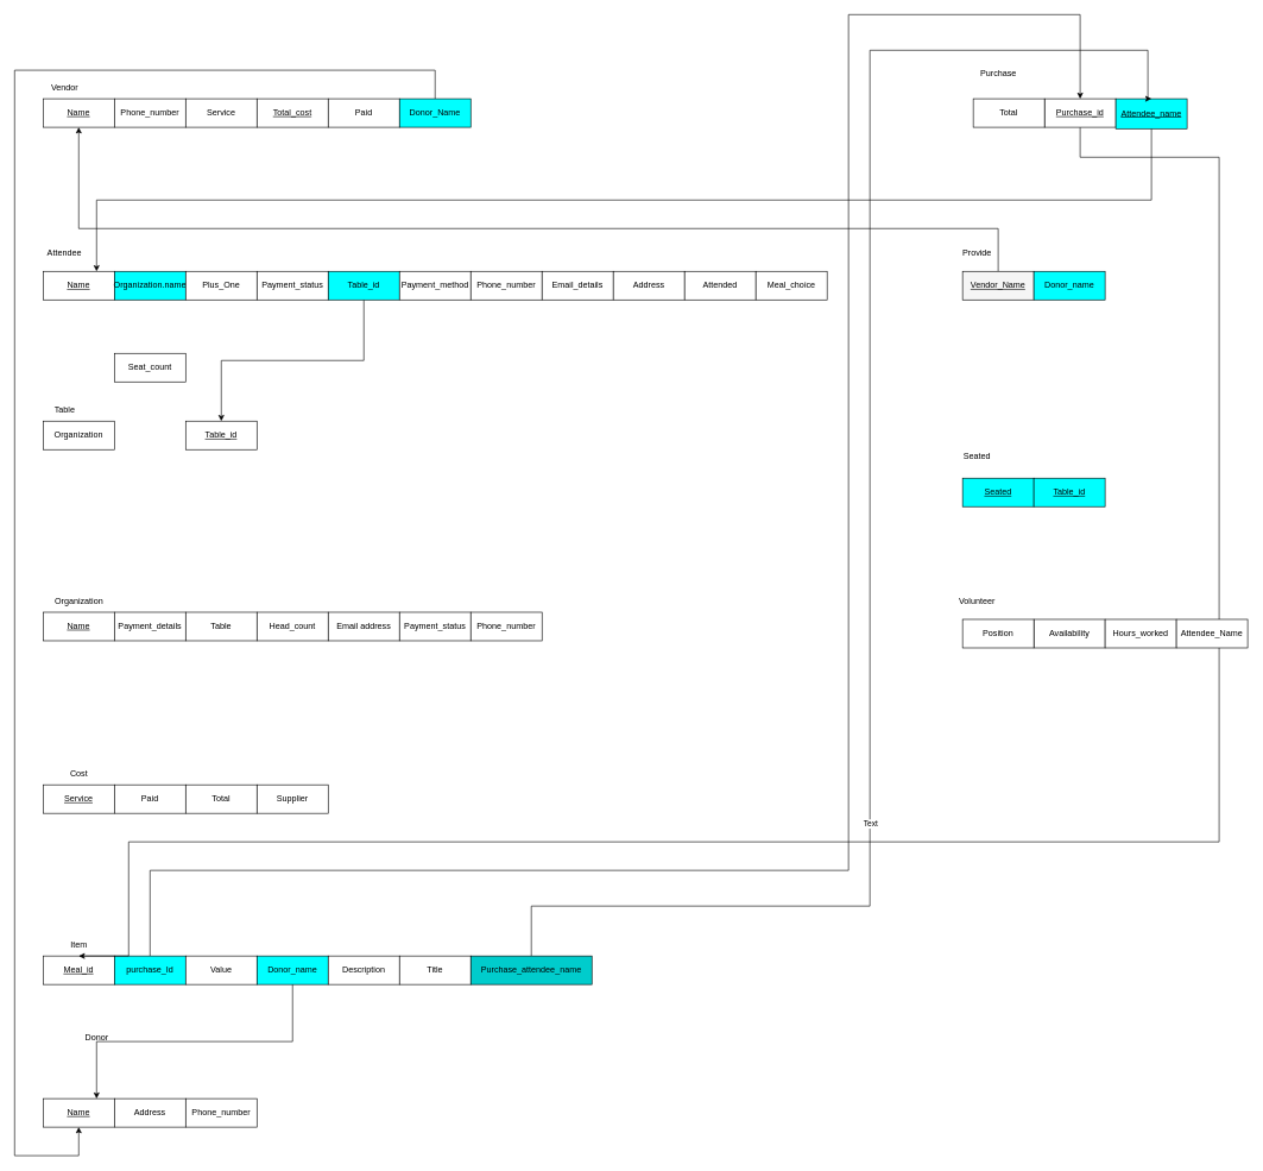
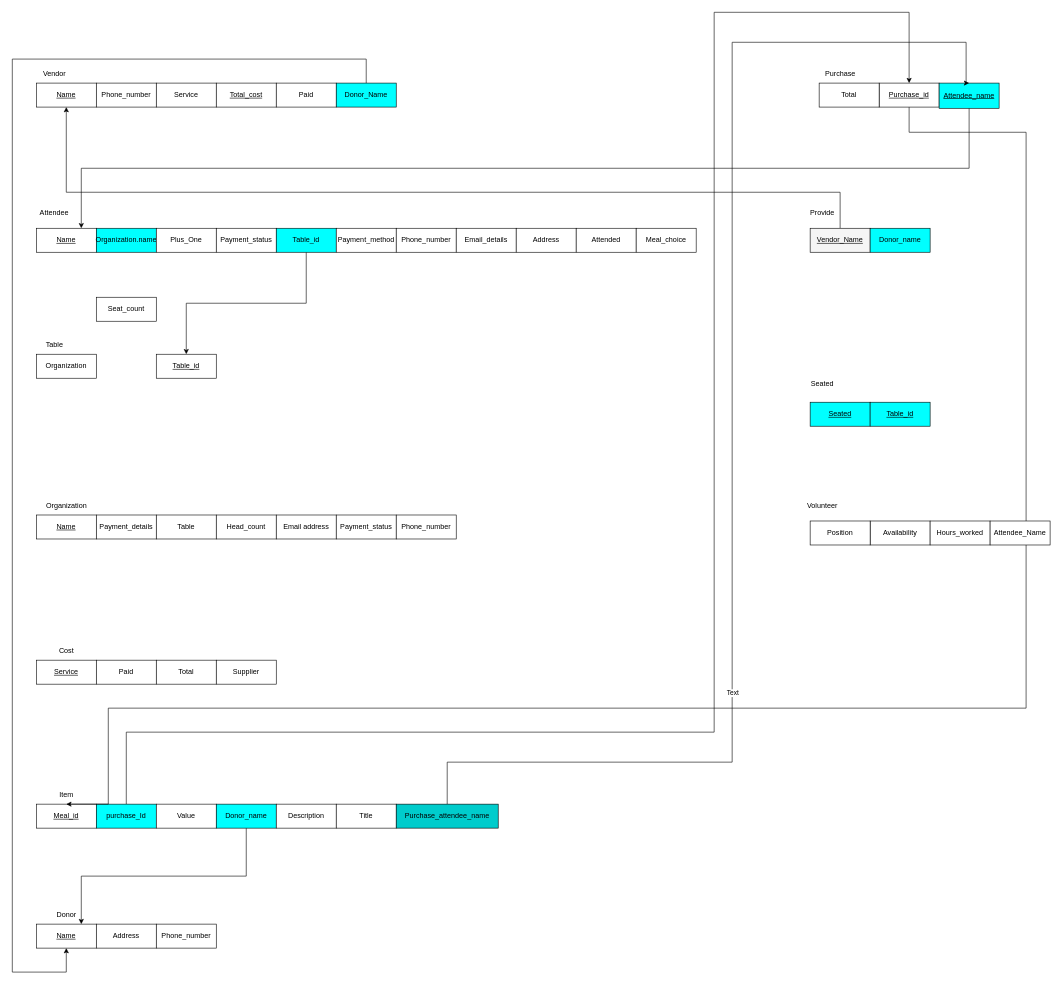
- <mxCell id="51" value="&lt;div&gt;Purchase&lt;/div&gt;" style="text;html=1;align=center;verticalAlign=middle;resizable=0;points=[];autosize=1;strokeColor=none;fillColor=none;" vertex="1" parent="1"><mxGeometry x="1365" y="88" width="70" height="30" as="geometry" /></mxCell>
+ <mxCell id="51" value="&lt;div&gt;Purchase&lt;/div&gt;" style="text;html=1;align=center;verticalAlign=middle;resizable=0;points=[];autosize=1;strokeColor=none;fillColor=none;" vertex="1" parent="1"><mxGeometry x="1365" y="108" width="70" height="30" as="geometry" /></mxCell>
- <mxCell id="47" value="Donor" style="text;html=1;align=center;verticalAlign=middle;resizable=0;points=[];autosize=1;strokeColor=none;fillColor=none;" vertex="1" parent="1"><mxGeometry x="105" y="1440" width="60" height="30" as="geometry" /></mxCell>
+ <mxCell id="47" value="Donor" style="text;html=1;align=center;verticalAlign=middle;resizable=0;points=[];autosize=1;strokeColor=none;fillColor=none;" vertex="1" parent="1"><mxGeometry x="80" y="1510" width="60" height="30" as="geometry" /></mxCell>
